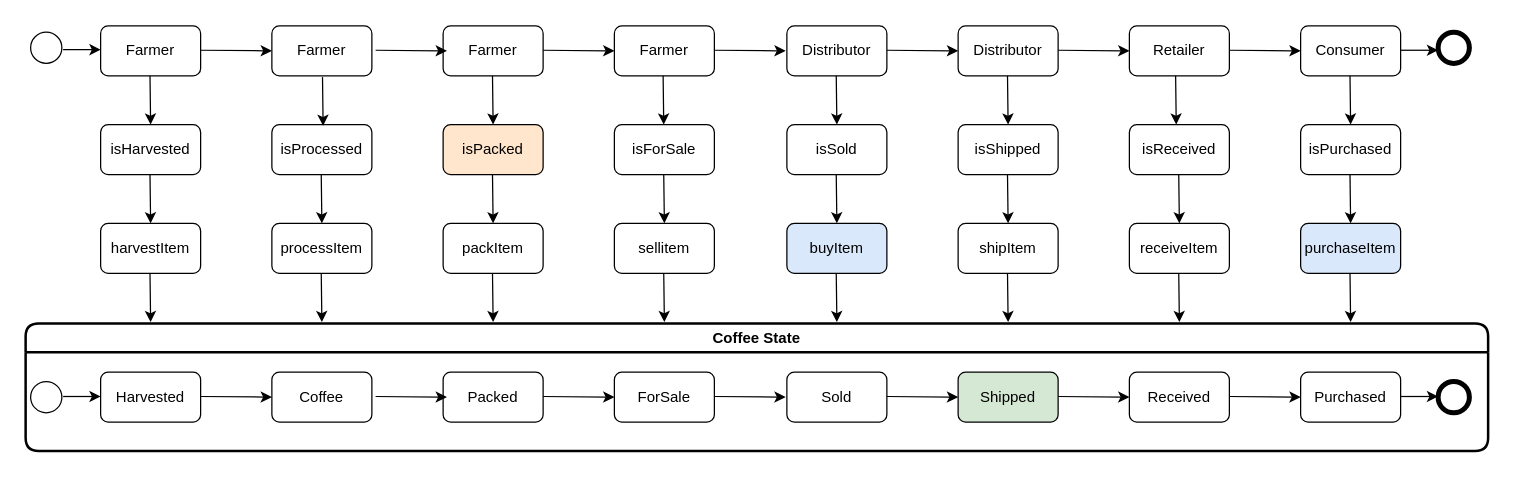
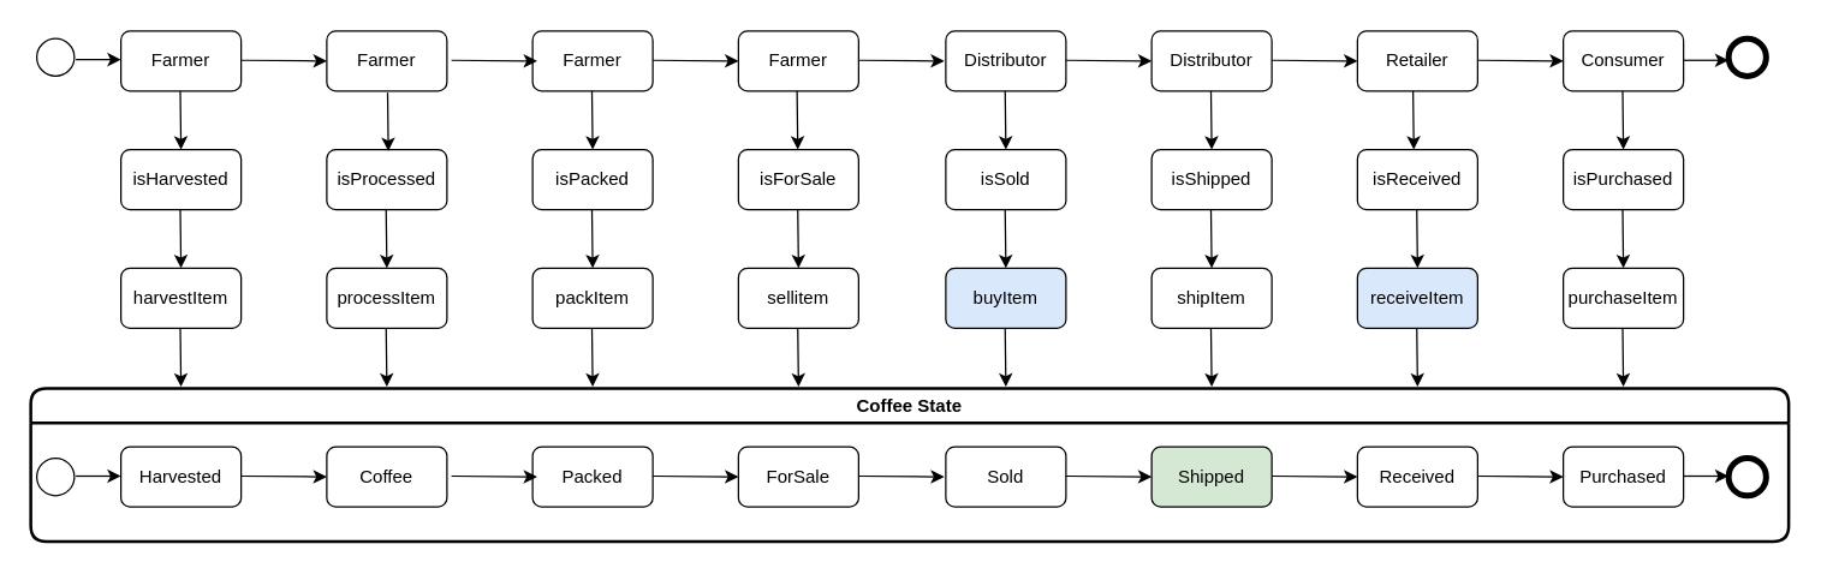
- <mxCell id="23" value="isPacked" style="rounded=1;whiteSpace=wrap;html=1;flipH=0;fillColor=#ffe6cc;" vertex="1" parent="1"><mxGeometry x="354" y="99" width="80" height="40" as="geometry" /></mxCell>
+ <mxCell id="23" value="isPacked" style="rounded=1;whiteSpace=wrap;html=1;flipH=0;" vertex="1" parent="1"><mxGeometry x="354" y="99" width="80" height="40" as="geometry" /></mxCell>
- <mxCell id="35" value="receiveItem" style="rounded=1;whiteSpace=wrap;html=1;flipH=0;" vertex="1" parent="1"><mxGeometry x="903" y="178" width="80" height="40" as="geometry" /></mxCell>
+ <mxCell id="35" value="receiveItem" style="rounded=1;whiteSpace=wrap;html=1;flipH=0;fillColor=#dae8fc;" vertex="1" parent="1"><mxGeometry x="903" y="178" width="80" height="40" as="geometry" /></mxCell>
- <mxCell id="36" value="purchaseItem" style="rounded=1;whiteSpace=wrap;html=1;flipH=0;fillColor=#dae8fc;" vertex="1" parent="1"><mxGeometry x="1040" y="178" width="80" height="40" as="geometry" /></mxCell>
+ <mxCell id="36" value="purchaseItem" style="rounded=1;whiteSpace=wrap;html=1;flipH=0;" vertex="1" parent="1"><mxGeometry x="1040" y="178" width="80" height="40" as="geometry" /></mxCell>
